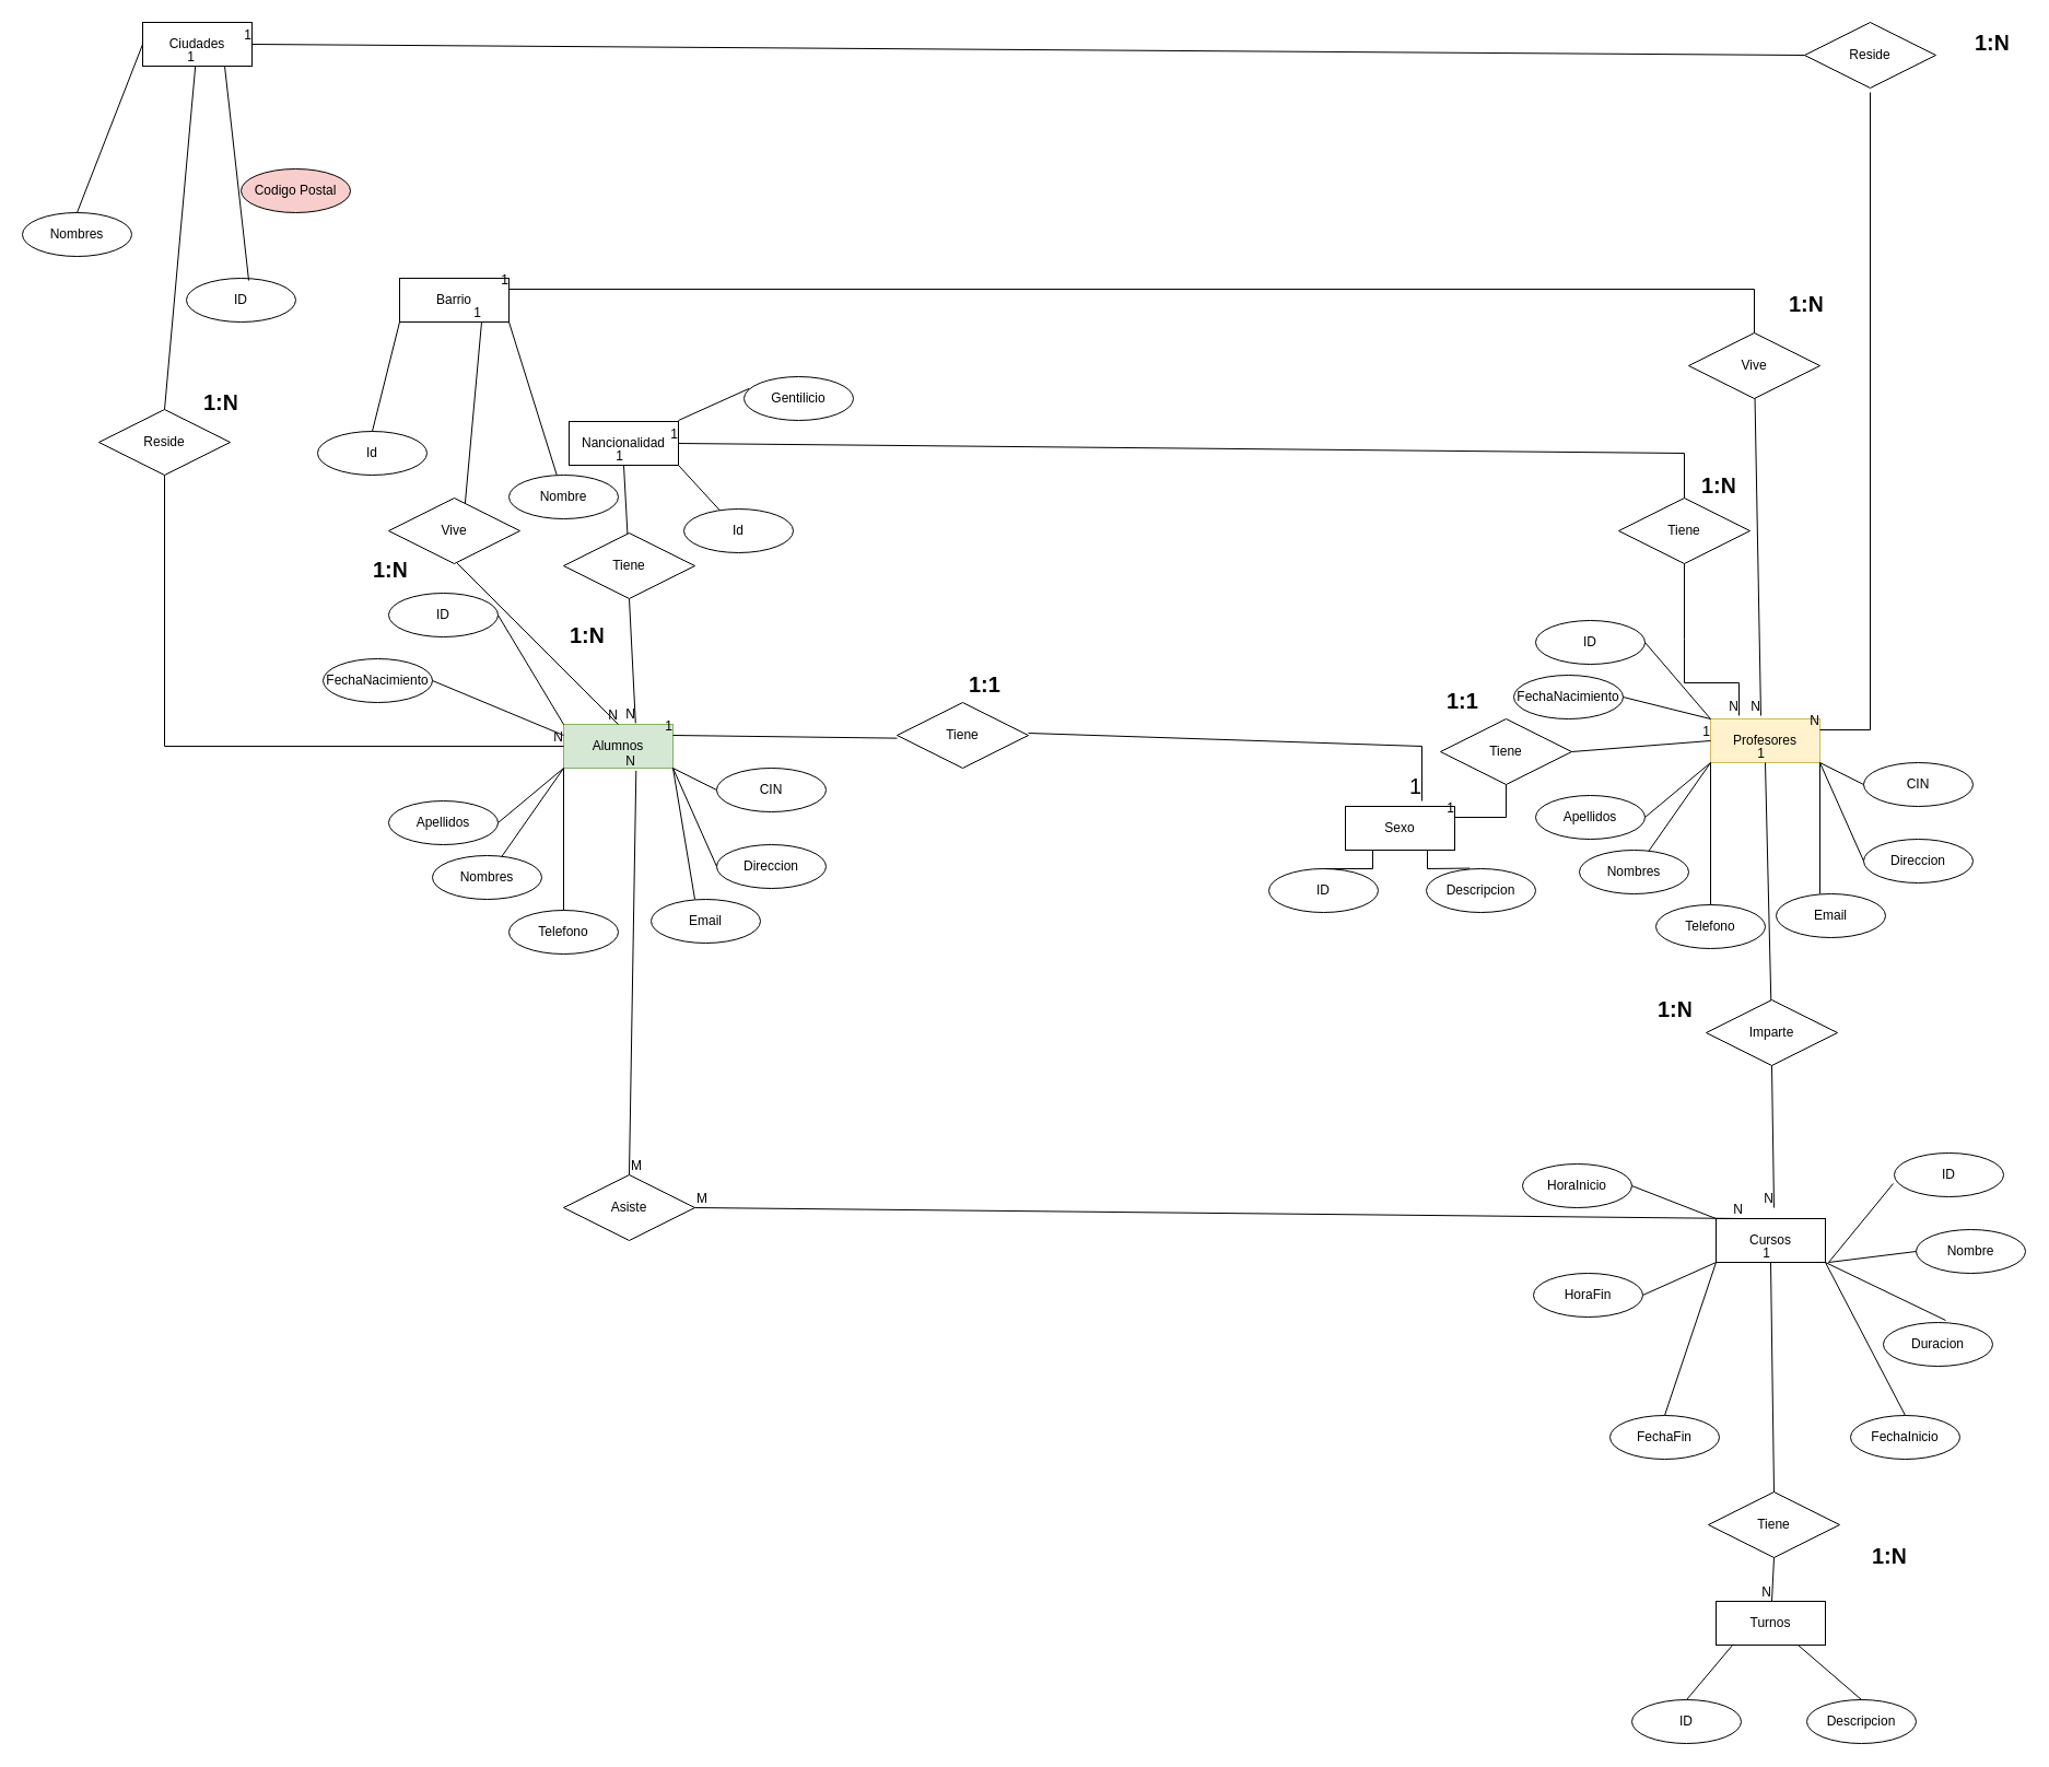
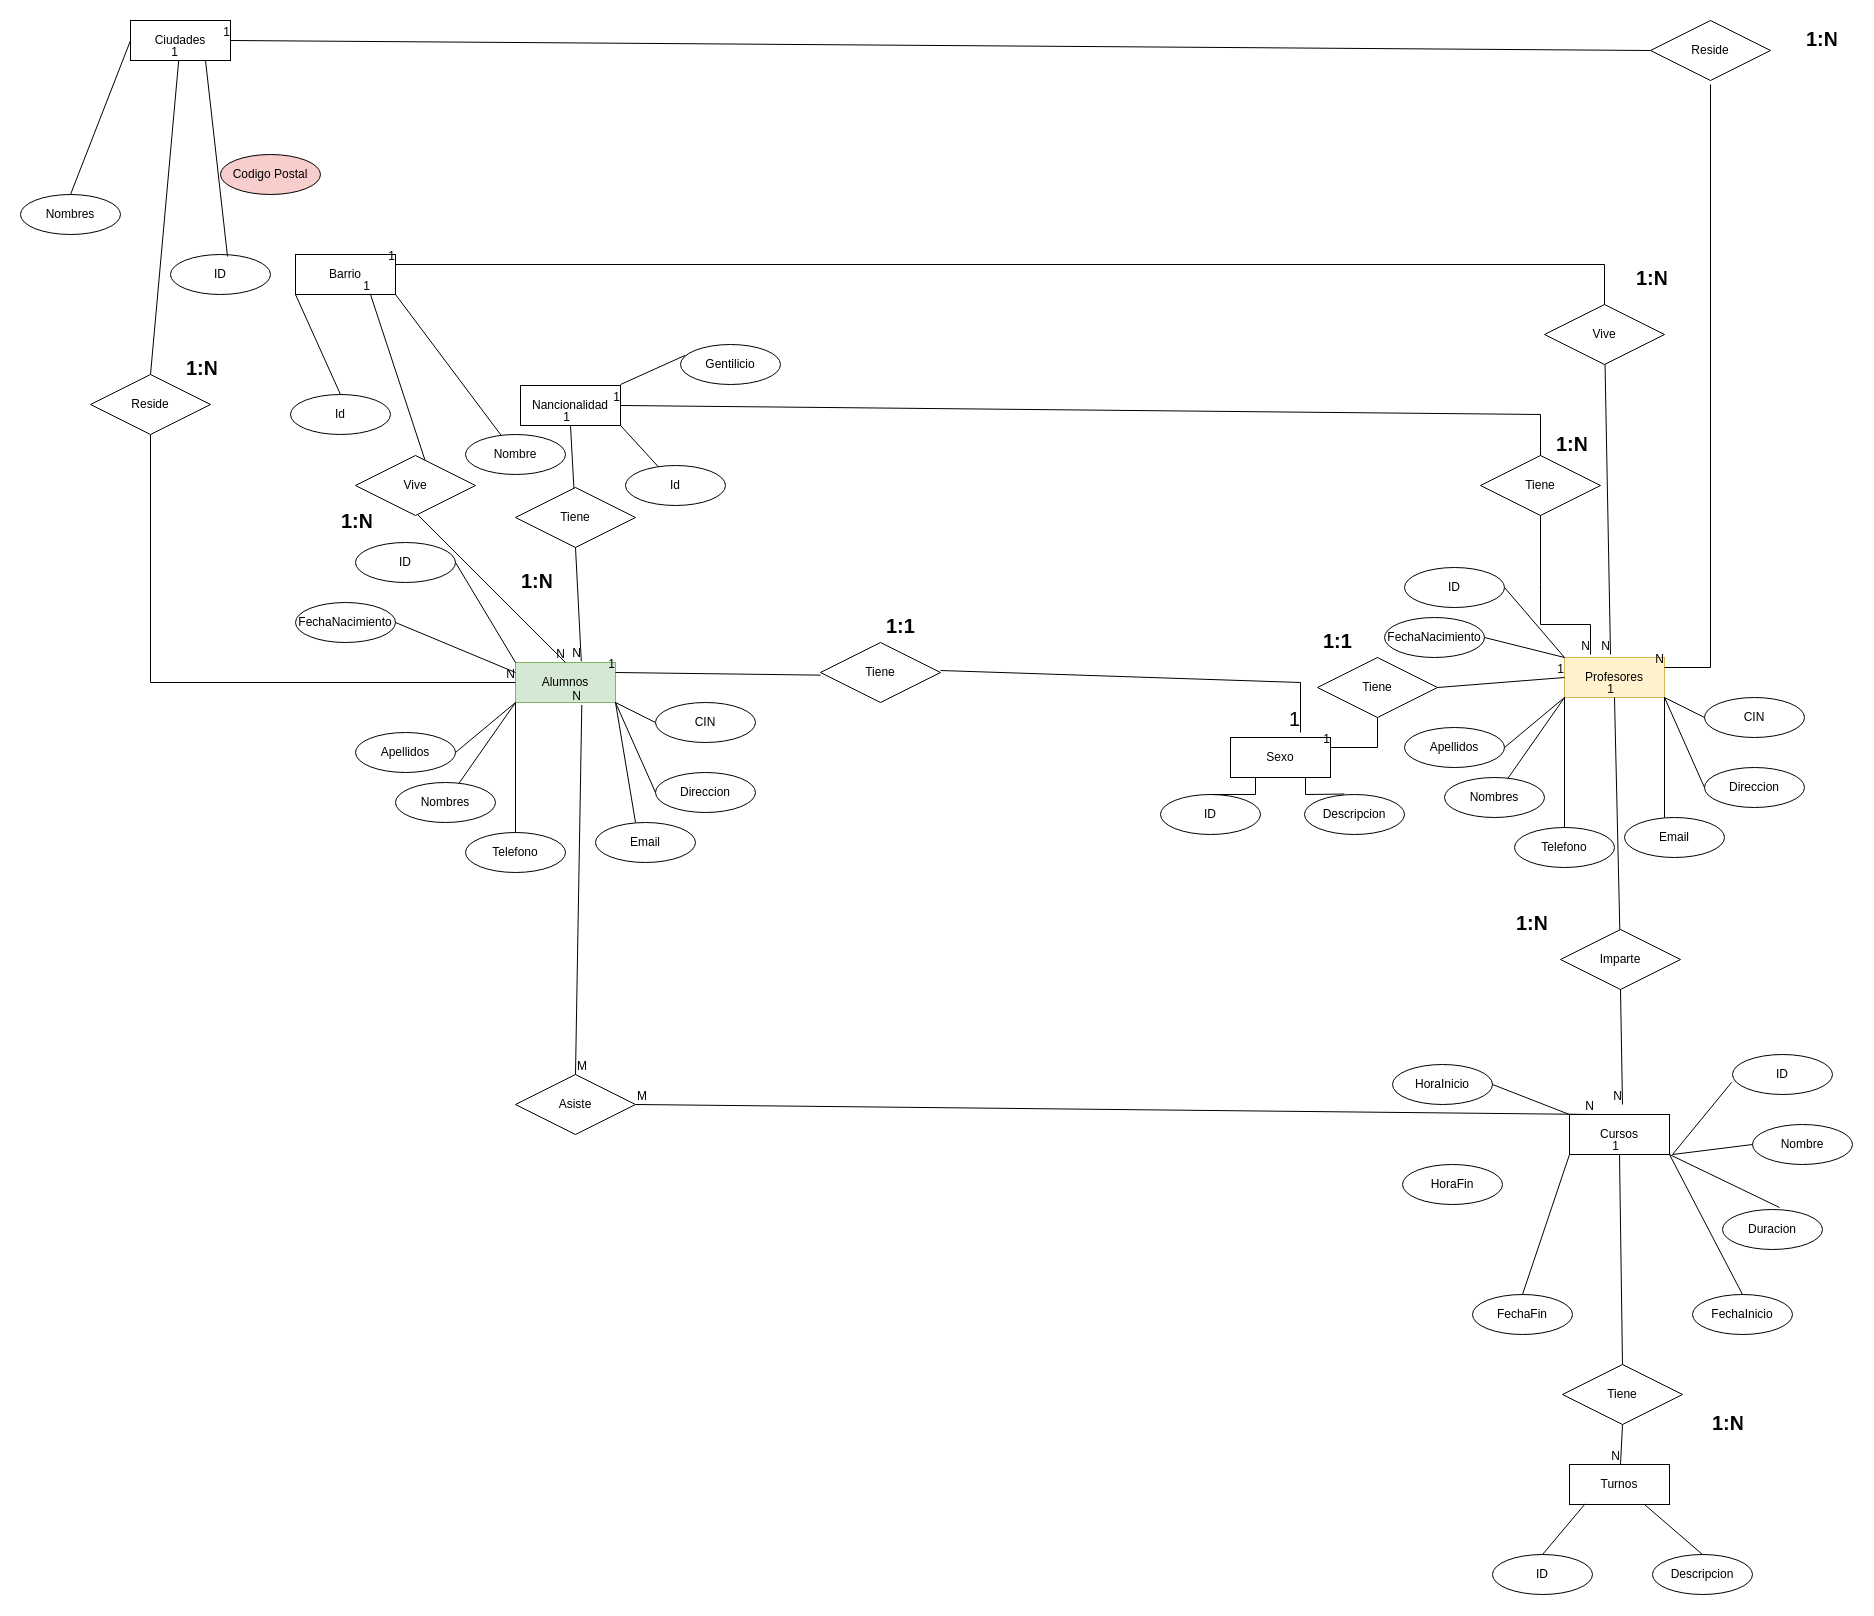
- <mxCell id="31" value="Barrio" style="rounded=0;arcSize=10;whiteSpace=wrap;html=1;align=center;" parent="1" vertex="1"><mxGeometry x="365" y="254" width="100" height="40" as="geometry" /></mxCell>
+ <mxCell id="31" value="Barrio" style="rounded=0;arcSize=10;whiteSpace=wrap;html=1;align=center;" parent="1" vertex="1"><mxGeometry x="295" y="254" width="100" height="40" as="geometry" /></mxCell>
- <mxCell id="101" value="Imparte" style="shape=rhombus;perimeter=rhombusPerimeter;whiteSpace=wrap;html=1;align=center;" vertex="1" parent="1"><mxGeometry x="1560" y="914" width="120" height="60" as="geometry" /></mxCell>
+ <mxCell id="101" value="Imparte" style="shape=rhombus;perimeter=rhombusPerimeter;whiteSpace=wrap;html=1;align=center;" vertex="1" parent="1"><mxGeometry x="1560" y="929" width="120" height="60" as="geometry" /></mxCell>
- <mxCell id="70" value="" style="endArrow=none;html=1;rounded=0;entryX=0;entryY=1;entryDx=0;entryDy=0;exitX=1;exitY=0.5;exitDx=0;exitDy=0;" parent="1" source="62" target="56" edge="1"><mxGeometry relative="1" as="geometry"><mxPoint x="1592" y="1224" as="sourcePoint" /><mxPoint x="1752" y="1224" as="targetPoint" /></mxGeometry></mxCell>
